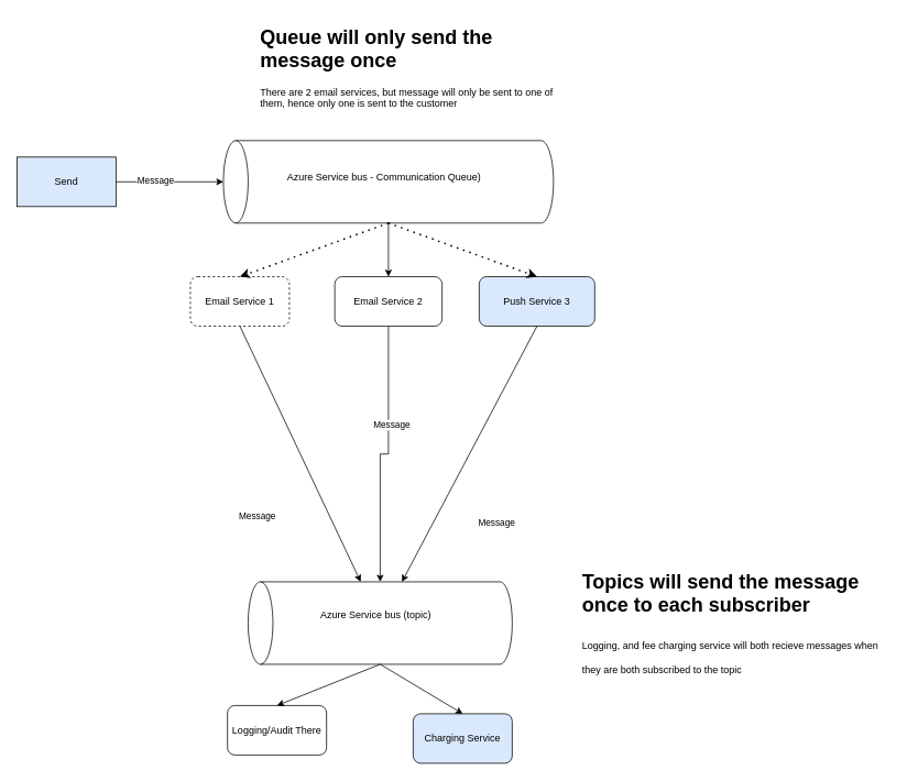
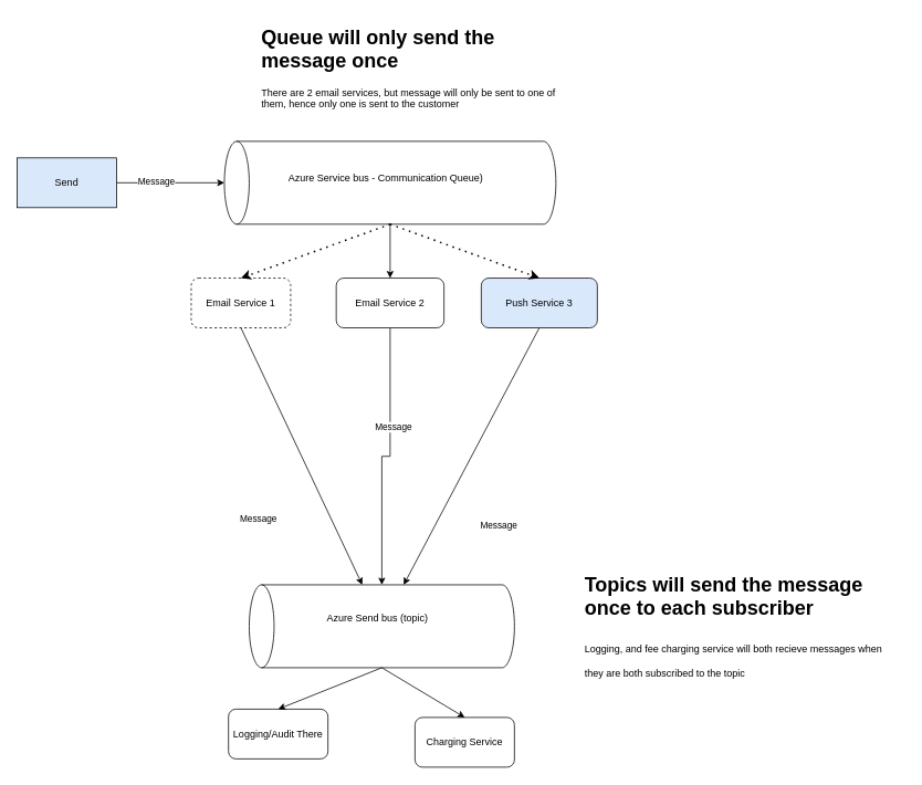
- <mxCell id="11" value="Azure Service bus (topic)" style="text;html=1;strokeColor=none;fillColor=none;align=center;verticalAlign=middle;whiteSpace=wrap;rounded=0;" vertex="1" parent="1"><mxGeometry x="380" y="735" width="150" height="20" as="geometry" /></mxCell>
+ <mxCell id="11" value="Azure Send bus (topic)" style="text;html=1;strokeColor=none;fillColor=none;align=center;verticalAlign=middle;whiteSpace=wrap;rounded=0;" vertex="1" parent="1"><mxGeometry x="380" y="735" width="150" height="20" as="geometry" /></mxCell>
- <mxCell id="17" value="Charging Service" style="rounded=1;whiteSpace=wrap;html=1;fillColor=#dae8fc;" vertex="1" parent="1"><mxGeometry x="500" y="865" width="120" height="60" as="geometry" /></mxCell>
+ <mxCell id="17" value="Charging Service" style="rounded=1;whiteSpace=wrap;html=1;" vertex="1" parent="1"><mxGeometry x="500" y="865" width="120" height="60" as="geometry" /></mxCell>
